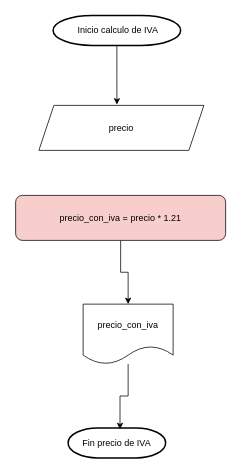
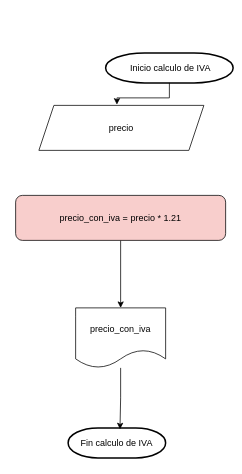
- <mxCell id="2" value="&amp;nbsp;Inicio calculo de IVA" style="strokeWidth=2;html=1;shape=mxgraph.flowchart.terminator;whiteSpace=wrap;" parent="1" vertex="1"><mxGeometry x="70" y="20" width="170" height="40" as="geometry" /></mxCell>
+ <mxCell id="2" value="&amp;nbsp;Inicio calculo de IVA" style="strokeWidth=2;html=1;shape=mxgraph.flowchart.terminator;whiteSpace=wrap;" parent="1" vertex="1"><mxGeometry x="140" y="70" width="170" height="40" as="geometry" /></mxCell>
- <mxCell id="5" value="precio_con_iva" style="shape=document;whiteSpace=wrap;html=1;boundedLbl=1;" parent="1" vertex="1"><mxGeometry x="110" y="405" width="120" height="80" as="geometry" /></mxCell>
+ <mxCell id="5" value="precio_con_iva" style="shape=document;whiteSpace=wrap;html=1;boundedLbl=1;" parent="1" vertex="1"><mxGeometry x="100" y="410" width="120" height="80" as="geometry" /></mxCell>
- <mxCell id="6" value="Fin precio de IVA" style="strokeWidth=2;html=1;shape=mxgraph.flowchart.terminator;whiteSpace=wrap;" parent="1" vertex="1"><mxGeometry x="90" y="570" width="130" height="40" as="geometry" /></mxCell>
+ <mxCell id="6" value="Fin calculo de IVA" style="strokeWidth=2;html=1;shape=mxgraph.flowchart.terminator;whiteSpace=wrap;" parent="1" vertex="1"><mxGeometry x="90" y="570" width="130" height="40" as="geometry" /></mxCell>
